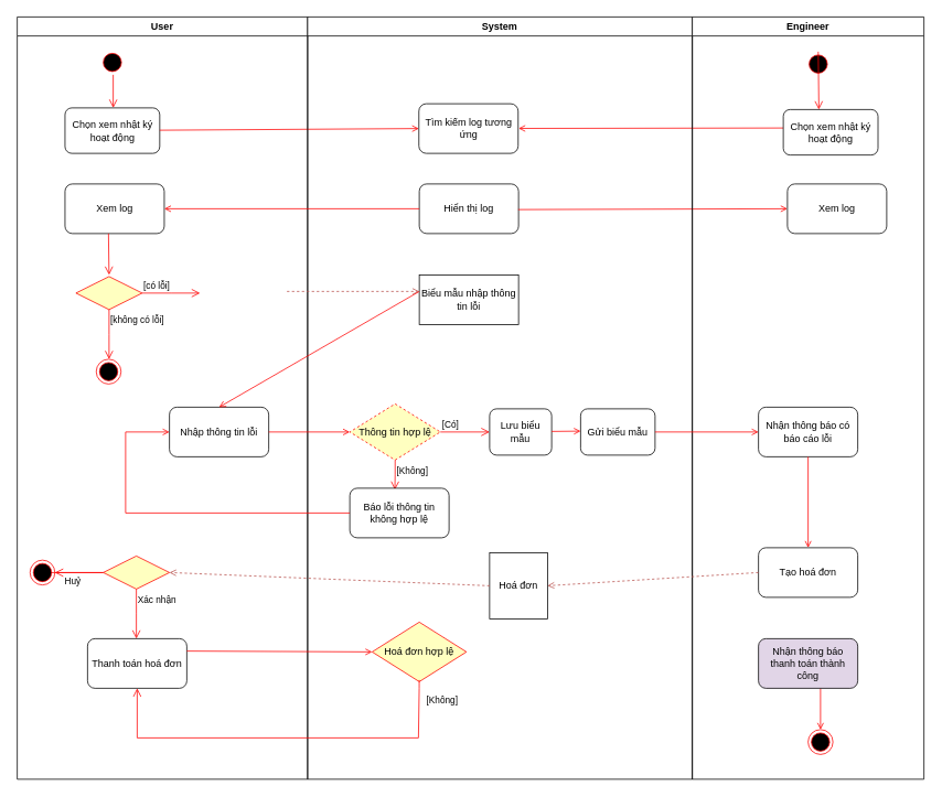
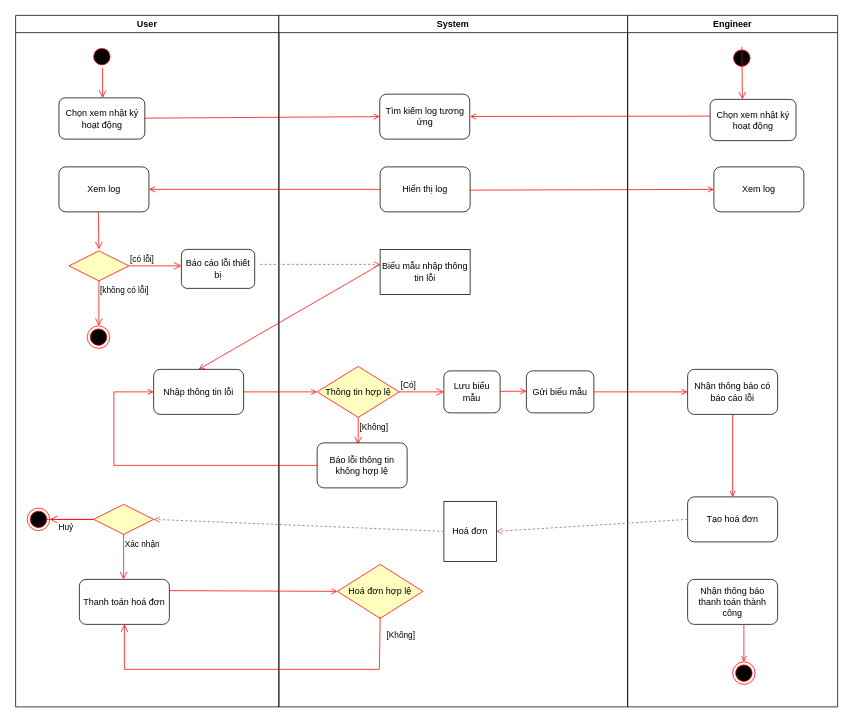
+ <mxCell id="11" value="Báo cáo lỗi thiết bị" style="rounded=1;whiteSpace=wrap;html=1;" vertex="1" parent="2"><mxGeometry x="221" y="312" width="97.75" height="52" as="geometry" /></mxCell>
- <mxCell id="23" value="Thông tin hợp lệ" style="rhombus;whiteSpace=wrap;html=1;fontColor=#000000;fillColor=#ffffc0;strokeColor=#ff0000;dashed=1;" vertex="1" parent="20"><mxGeometry x="51" y="468" width="109.5" height="68" as="geometry" /></mxCell>
+ <mxCell id="23" value="Thông tin hợp lệ" style="rhombus;whiteSpace=wrap;html=1;fontColor=#000000;fillColor=#ffffc0;strokeColor=#ff0000;" vertex="1" parent="20"><mxGeometry x="51" y="468" width="109.5" height="68" as="geometry" /></mxCell>
- <mxCell id="43" value="Nhận thông báo thanh toán thành công" style="rounded=1;whiteSpace=wrap;html=1;fillColor=#e1d5e7;" vertex="1" parent="38"><mxGeometry x="80" y="752" width="120" height="60" as="geometry" /></mxCell>
+ <mxCell id="43" value="Nhận thông báo thanh toán thành công" style="rounded=1;whiteSpace=wrap;html=1;" vertex="1" parent="38"><mxGeometry x="80" y="752" width="120" height="60" as="geometry" /></mxCell>
